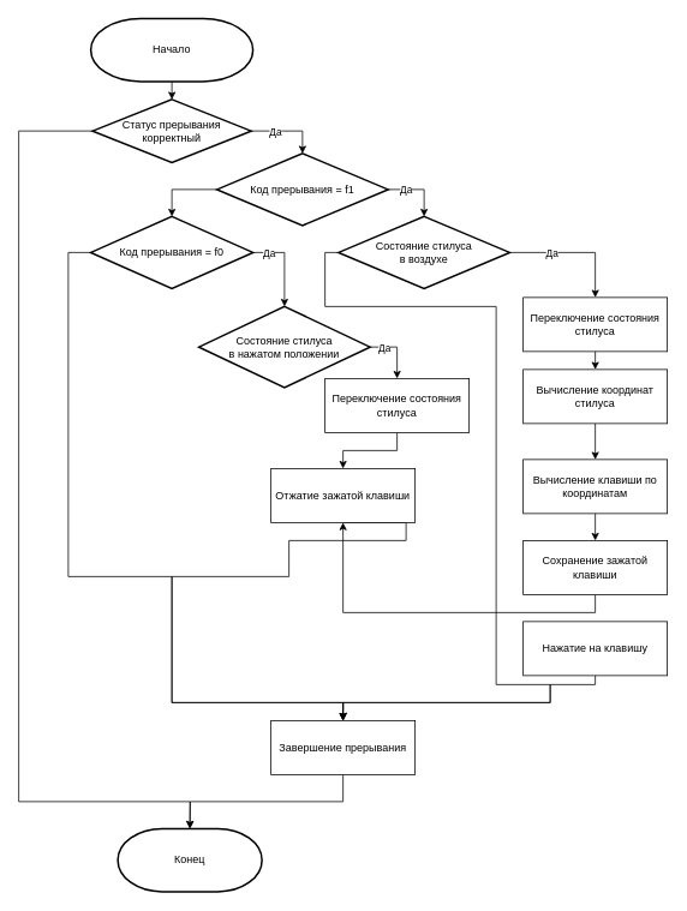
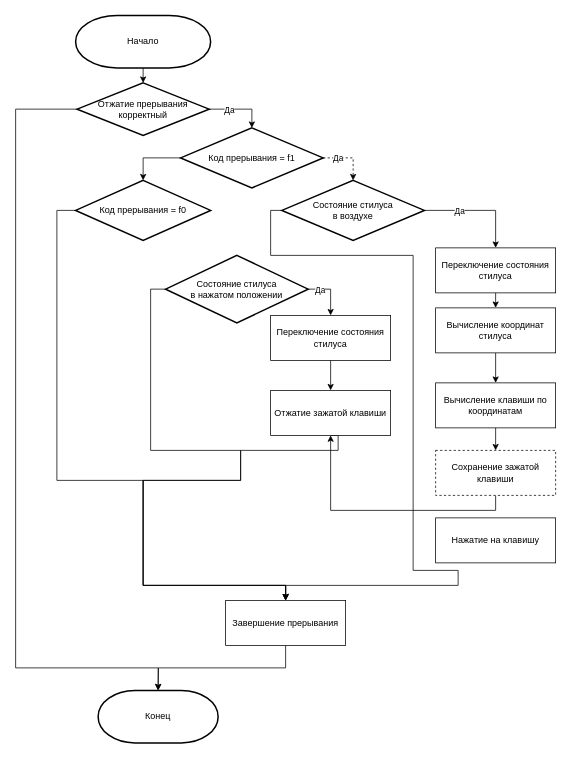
- <mxCell id="6" value="Статус прерывания корректный" style="strokeWidth=2;html=1;shape=mxgraph.flowchart.decision;whiteSpace=wrap;fontFamily=Helvetica;fontSize=12;fontColor=#000000;align=center;strokeColor=#000000;fillColor=#ffffff;" parent="1" vertex="1"><mxGeometry x="102" y="110" width="176" height="70" as="geometry" /></mxCell>
+ <mxCell id="6" value="Отжатие прерывания корректный" style="strokeWidth=2;html=1;shape=mxgraph.flowchart.decision;whiteSpace=wrap;fontFamily=Helvetica;fontSize=12;fontColor=#000000;align=center;strokeColor=#000000;fillColor=#ffffff;" parent="1" vertex="1"><mxGeometry x="102" y="110" width="176" height="70" as="geometry" /></mxCell>
- <mxCell id="8" style="edgeStyle=orthogonalEdgeStyle;rounded=0;orthogonalLoop=1;jettySize=auto;html=1;exitX=1;exitY=0.5;exitDx=0;exitDy=0;entryX=0.5;entryY=0;entryDx=0;entryDy=0;" parent="1" source="10" target="28" edge="1"><mxGeometry relative="1" as="geometry" /></mxCell>
+ <mxCell id="8" style="edgeStyle=orthogonalEdgeStyle;rounded=0;orthogonalLoop=1;jettySize=auto;html=1;exitX=1;exitY=0.5;exitDx=0;exitDy=0;entryX=0.5;entryY=0;entryDx=0;entryDy=0;dashed=1;" parent="1" source="10" target="28" edge="1"><mxGeometry relative="1" as="geometry" /></mxCell>
- <mxCell id="11" style="edgeStyle=orthogonalEdgeStyle;rounded=0;orthogonalLoop=1;jettySize=auto;html=1;exitX=1;exitY=0.5;exitDx=0;exitDy=0;entryX=0.5;entryY=0;entryDx=0;entryDy=0;" parent="1" source="14" target="32" edge="1"><mxGeometry relative="1" as="geometry" /></mxCell>
- <mxCell id="12" value="Да" style="edgeLabel;html=1;align=center;verticalAlign=middle;resizable=0;points=[];" parent="11" vertex="1" connectable="0"><mxGeometry x="-0.299" relative="1" as="geometry"><mxPoint x="-15.03" as="offset" /></mxGeometry></mxCell>
+ <mxCell id="31" style="edgeStyle=orthogonalEdgeStyle;rounded=0;orthogonalLoop=1;jettySize=auto;html=1;exitX=0;exitY=0.5;exitDx=0;exitDy=0;entryX=0.5;entryY=0;entryDx=0;entryDy=0;" parent="1" source="32" target="38" edge="1"><mxGeometry relative="1" as="geometry"><Array as="points"><mxPoint x="200" y="385" /><mxPoint x="200" y="600" /><mxPoint x="320" y="600" /><mxPoint x="320" y="640" /><mxPoint x="190" y="640" /><mxPoint x="190" y="780" /><mxPoint x="380" y="780" /></Array></mxGeometry></mxCell>
- <mxCell id="36" value="Отжатие зажатой клавиши" style="rounded=0;whiteSpace=wrap;html=1;" parent="1" vertex="1"><mxGeometry x="300" y="520" width="160" height="60" as="geometry" /></mxCell>
+ <mxCell id="36" value="Отжатие зажатой клавиши" style="rounded=0;whiteSpace=wrap;html=1;" parent="1" vertex="1"><mxGeometry x="360" y="520" width="160" height="60" as="geometry" /></mxCell>
- <mxCell id="22" value="Сохранение зажатой клавиши" style="rounded=0;whiteSpace=wrap;html=1;" parent="1" vertex="1"><mxGeometry x="580" y="600" width="160" height="60" as="geometry" /></mxCell>
+ <mxCell id="22" value="Сохранение зажатой клавиши" style="rounded=0;whiteSpace=wrap;html=1;dashed=1;" parent="1" vertex="1"><mxGeometry x="580" y="600" width="160" height="60" as="geometry" /></mxCell>
- <mxCell id="19" style="edgeStyle=orthogonalEdgeStyle;rounded=0;orthogonalLoop=1;jettySize=auto;html=1;exitX=0.5;exitY=1;exitDx=0;exitDy=0;entryX=0.5;entryY=0;entryDx=0;entryDy=0;" parent="1" source="20" target="38" edge="1"><mxGeometry relative="1" as="geometry"><Array as="points"><mxPoint x="660" y="760" /><mxPoint x="610" y="760" /><mxPoint x="610" y="780" /><mxPoint x="380" y="780" /></Array></mxGeometry></mxCell>
